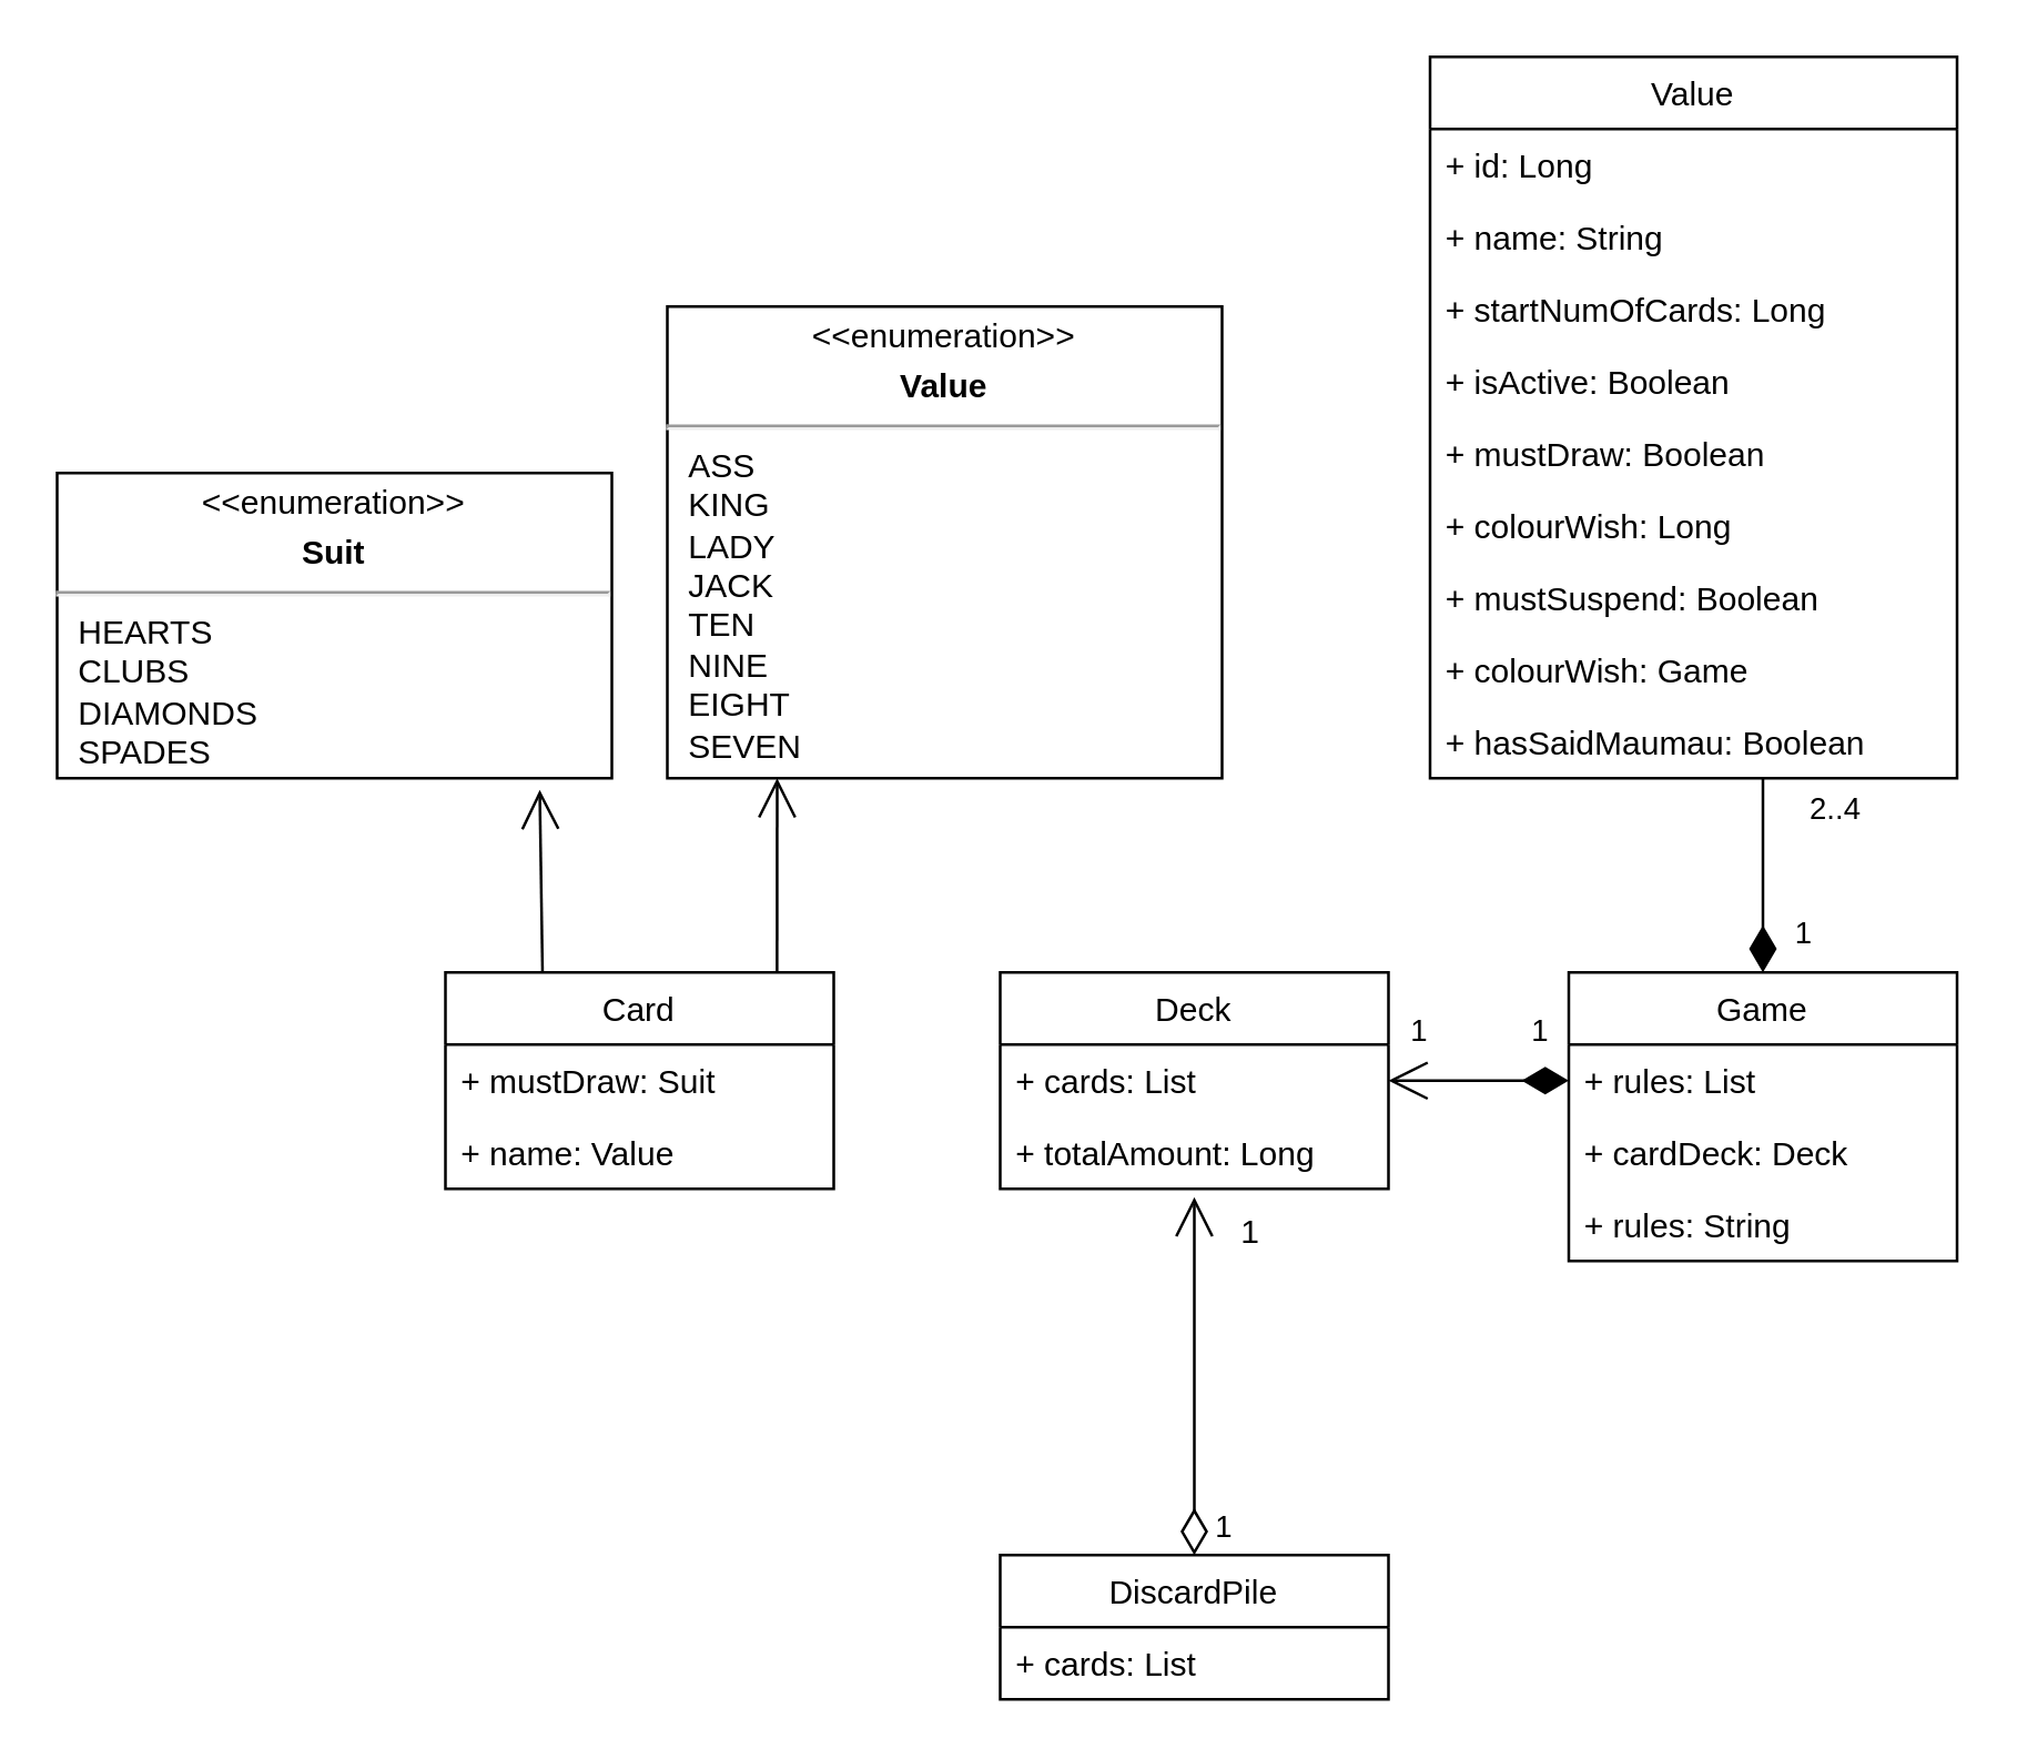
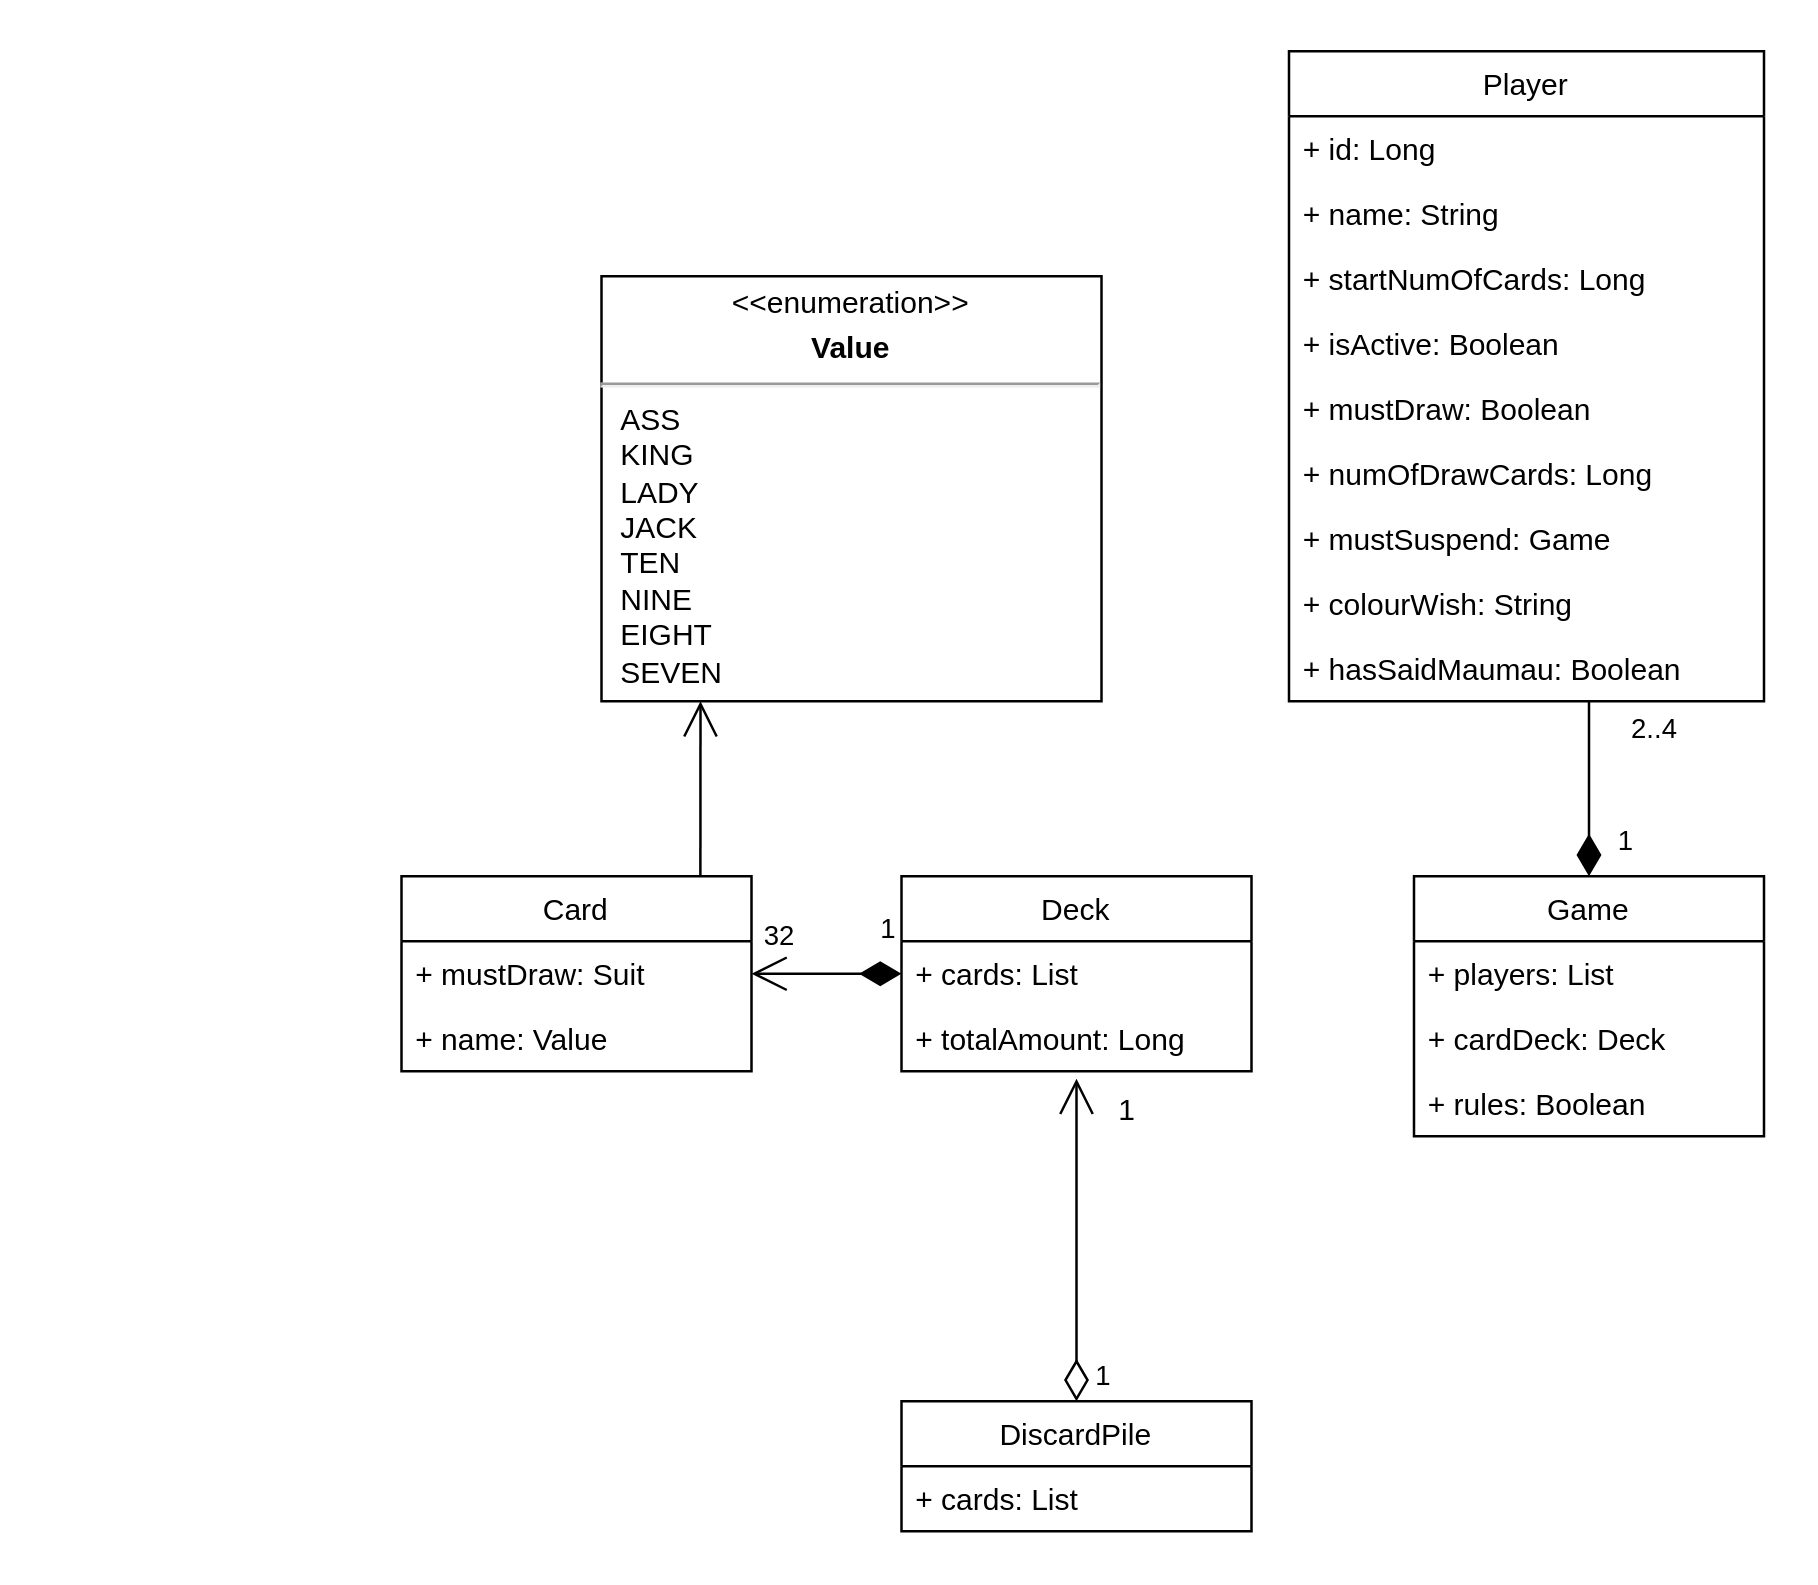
- <mxCell id="5" value="Value" style="swimlane;fontStyle=0;childLayout=stackLayout;horizontal=1;startSize=26;fillColor=none;horizontalStack=0;resizeParent=1;resizeParentMax=0;resizeLast=0;collapsible=1;marginBottom=0;" parent="1" vertex="1"><mxGeometry x="515" y="20" width="190" height="260" as="geometry" /></mxCell>
+ <mxCell id="5" value="Player" style="swimlane;fontStyle=0;childLayout=stackLayout;horizontal=1;startSize=26;fillColor=none;horizontalStack=0;resizeParent=1;resizeParentMax=0;resizeLast=0;collapsible=1;marginBottom=0;" parent="1" vertex="1"><mxGeometry x="515" y="20" width="190" height="260" as="geometry" /></mxCell>
- <mxCell id="11" value="+ colourWish: Long" style="text;strokeColor=none;fillColor=none;align=left;verticalAlign=top;spacingLeft=4;spacingRight=4;overflow=hidden;rotatable=0;points=[[0,0.5],[1,0.5]];portConstraint=eastwest;" parent="5" vertex="1"><mxGeometry y="156" width="190" height="26" as="geometry" /></mxCell>
+ <mxCell id="11" value="+ numOfDrawCards: Long" style="text;strokeColor=none;fillColor=none;align=left;verticalAlign=top;spacingLeft=4;spacingRight=4;overflow=hidden;rotatable=0;points=[[0,0.5],[1,0.5]];portConstraint=eastwest;" parent="5" vertex="1"><mxGeometry y="156" width="190" height="26" as="geometry" /></mxCell>
- <mxCell id="12" value="+ mustSuspend: Boolean" style="text;strokeColor=none;fillColor=none;align=left;verticalAlign=top;spacingLeft=4;spacingRight=4;overflow=hidden;rotatable=0;points=[[0,0.5],[1,0.5]];portConstraint=eastwest;" parent="5" vertex="1"><mxGeometry y="182" width="190" height="26" as="geometry" /></mxCell>
+ <mxCell id="12" value="+ mustSuspend: Game" style="text;strokeColor=none;fillColor=none;align=left;verticalAlign=top;spacingLeft=4;spacingRight=4;overflow=hidden;rotatable=0;points=[[0,0.5],[1,0.5]];portConstraint=eastwest;" parent="5" vertex="1"><mxGeometry y="182" width="190" height="26" as="geometry" /></mxCell>
- <mxCell id="24" value="&lt;p style=&quot;margin: 0px ; margin-top: 4px ; text-align: center&quot;&gt;&amp;lt;&amp;lt;enumeration&amp;gt;&amp;gt;&lt;b&gt;&lt;br&gt;&lt;/b&gt;&lt;/p&gt;&lt;p style=&quot;margin: 0px ; margin-top: 4px ; text-align: center&quot;&gt;&lt;b&gt;Suit&lt;/b&gt;&lt;br&gt;&lt;b&gt;&lt;/b&gt;&lt;/p&gt;&lt;hr&gt;&lt;p style=&quot;margin: 0px ; margin-left: 8px ; text-align: left&quot;&gt;HEARTS&lt;br&gt;&lt;/p&gt;&lt;p style=&quot;margin: 0px ; margin-left: 8px ; text-align: left&quot;&gt;CLUBS&lt;/p&gt;&lt;p style=&quot;margin: 0px ; margin-left: 8px ; text-align: left&quot;&gt;DIAMONDS&lt;/p&gt;&lt;p style=&quot;margin: 0px ; margin-left: 8px ; text-align: left&quot;&gt;SPADES&lt;br&gt;&lt;/p&gt;&lt;p style=&quot;margin: 0px ; margin-left: 8px ; text-align: left&quot;&gt;&lt;br&gt;&lt;/p&gt;&lt;p style=&quot;margin: 0px ; margin-left: 8px ; text-align: left&quot;&gt;&lt;br&gt;&lt;/p&gt;" style="shape=rect;html=1;overflow=fill;whiteSpace=wrap;" parent="1" vertex="1"><mxGeometry x="20" y="170" width="200" height="110" as="geometry" /></mxCell>
- <mxCell id="13" value="+ colourWish: Game" style="text;strokeColor=none;fillColor=none;align=left;verticalAlign=top;spacingLeft=4;spacingRight=4;overflow=hidden;rotatable=0;points=[[0,0.5],[1,0.5]];portConstraint=eastwest;" parent="5" vertex="1"><mxGeometry y="208" width="190" height="26" as="geometry" /></mxCell>
+ <mxCell id="13" value="+ colourWish: String" style="text;strokeColor=none;fillColor=none;align=left;verticalAlign=top;spacingLeft=4;spacingRight=4;overflow=hidden;rotatable=0;points=[[0,0.5],[1,0.5]];portConstraint=eastwest;" parent="5" vertex="1"><mxGeometry y="208" width="190" height="26" as="geometry" /></mxCell>
- <mxCell id="34" value="" style="endArrow=open;endFill=1;endSize=12;html=1;rounded=0;entryX=0.87;entryY=1.038;entryDx=0;entryDy=0;entryPerimeter=0;exitX=0.25;exitY=0;exitDx=0;exitDy=0;" edge="1" parent="1" source="2" target="24"><mxGeometry width="160" relative="1" as="geometry"><mxPoint x="40" y="530" as="sourcePoint" /><mxPoint x="200" y="530" as="targetPoint" /></mxGeometry></mxCell>
+ <mxCell id="25" value="1" style="endArrow=open;html=1;endSize=12;startArrow=diamondThin;startSize=14;startFill=1;edgeStyle=orthogonalEdgeStyle;align=left;verticalAlign=bottom;rounded=0;" parent="1" source="15" target="2" edge="1"><mxGeometry x="-0.667" y="-9" relative="1" as="geometry"><mxPoint x="170" y="510" as="sourcePoint" /><mxPoint x="440" y="410" as="targetPoint" /><mxPoint as="offset" /><Array as="points"><mxPoint x="250" y="410" /><mxPoint x="250" y="410" /></Array></mxGeometry></mxCell>
+ <mxCell id="26" value="32" style="edgeLabel;html=1;align=center;verticalAlign=middle;resizable=0;points=[];" parent="25" vertex="1" connectable="0"><mxGeometry x="0.752" y="-1" relative="1" as="geometry"><mxPoint x="3" y="-15" as="offset" /></mxGeometry></mxCell>
- <mxCell id="29" value="1" style="endArrow=open;html=1;endSize=12;startArrow=diamondThin;startSize=14;startFill=1;edgeStyle=orthogonalEdgeStyle;align=left;verticalAlign=bottom;rounded=0;" parent="1" source="20" target="15" edge="1"><mxGeometry x="-0.538" y="-9" relative="1" as="geometry"><mxPoint x="330" y="310" as="sourcePoint" /><mxPoint x="490" y="310" as="targetPoint" /><Array as="points"><mxPoint x="540" y="389" /><mxPoint x="540" y="389" /></Array><mxPoint as="offset" /></mxGeometry></mxCell>
- <mxCell id="30" value="1" style="edgeLabel;html=1;align=center;verticalAlign=middle;resizable=0;points=[];" parent="29" vertex="1" connectable="0"><mxGeometry x="0.687" y="1" relative="1" as="geometry"><mxPoint y="-20" as="offset" /></mxGeometry></mxCell>
- <mxCell id="21" value="+ rules: List" style="text;strokeColor=none;fillColor=none;align=left;verticalAlign=top;spacingLeft=4;spacingRight=4;overflow=hidden;rotatable=0;points=[[0,0.5],[1,0.5]];portConstraint=eastwest;" parent="20" vertex="1"><mxGeometry y="26" width="140" height="26" as="geometry" /></mxCell>
+ <mxCell id="21" value="+ players: List" style="text;strokeColor=none;fillColor=none;align=left;verticalAlign=top;spacingLeft=4;spacingRight=4;overflow=hidden;rotatable=0;points=[[0,0.5],[1,0.5]];portConstraint=eastwest;" parent="20" vertex="1"><mxGeometry y="26" width="140" height="26" as="geometry" /></mxCell>
- <mxCell id="23" value="+ rules: String" style="text;strokeColor=none;fillColor=none;align=left;verticalAlign=top;spacingLeft=4;spacingRight=4;overflow=hidden;rotatable=0;points=[[0,0.5],[1,0.5]];portConstraint=eastwest;" parent="20" vertex="1"><mxGeometry y="78" width="140" height="26" as="geometry" /></mxCell>
+ <mxCell id="23" value="+ rules: Boolean" style="text;strokeColor=none;fillColor=none;align=left;verticalAlign=top;spacingLeft=4;spacingRight=4;overflow=hidden;rotatable=0;points=[[0,0.5],[1,0.5]];portConstraint=eastwest;" parent="20" vertex="1"><mxGeometry y="78" width="140" height="26" as="geometry" /></mxCell>
